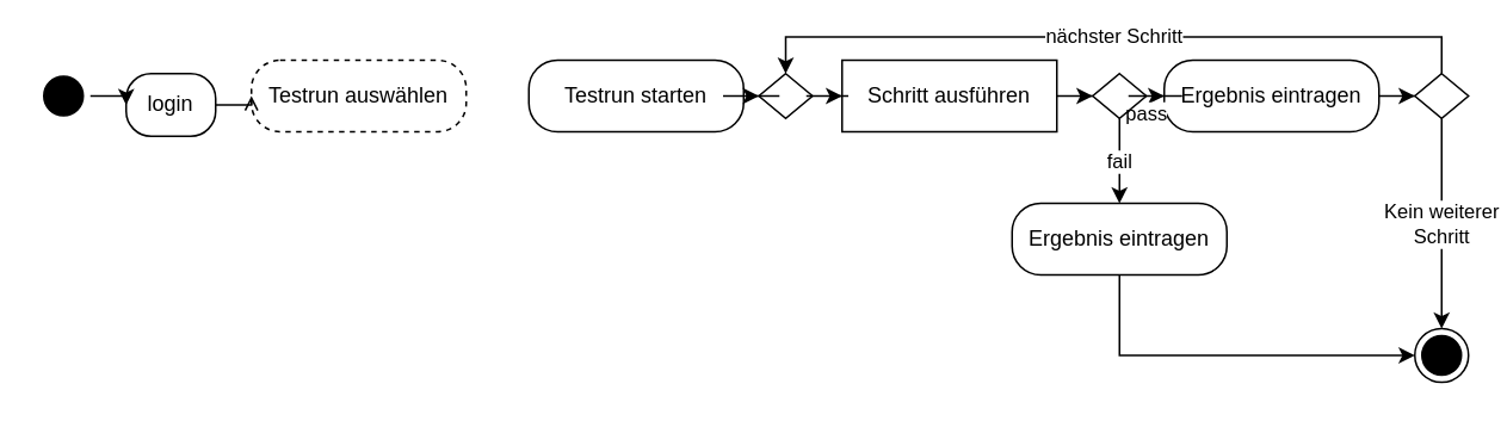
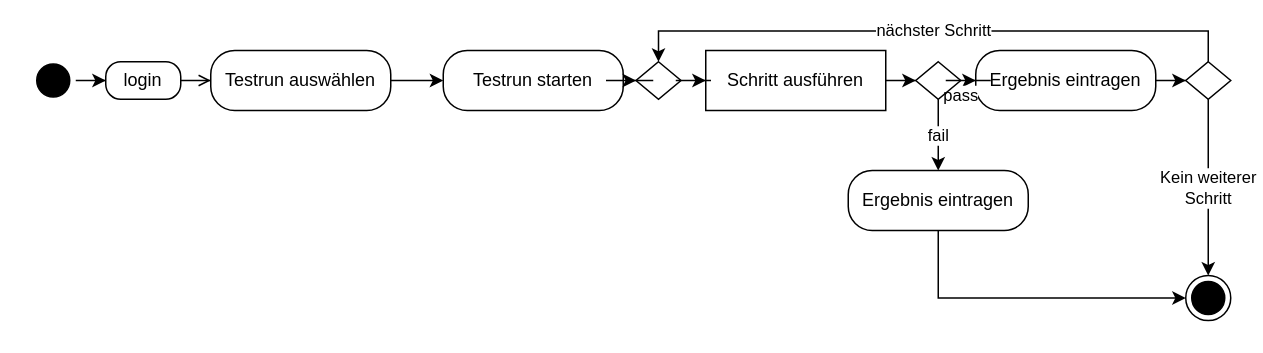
- <mxCell id="11" value="Testrun auswählen" style="rounded=1;whiteSpace=wrap;html=1;arcSize=40;fontColor=#000000;fillColor=none;dashed=1;" vertex="1" parent="1"><mxGeometry x="140" y="33" width="120" height="40" as="geometry" /></mxCell>
+ <mxCell id="11" value="Testrun auswählen" style="rounded=1;whiteSpace=wrap;html=1;arcSize=40;fontColor=#000000;fillColor=none;" vertex="1" parent="1"><mxGeometry x="140" y="33" width="120" height="40" as="geometry" /></mxCell>
+ <mxCell id="10" style="edgeStyle=orthogonalEdgeStyle;rounded=0;orthogonalLoop=1;jettySize=auto;html=1;entryX=0;entryY=0.5;entryDx=0;entryDy=0;" edge="1" parent="1" source="11" target="7"><mxGeometry relative="1" as="geometry" /></mxCell>
- <mxCell id="5" value="login" style="rounded=1;whiteSpace=wrap;html=1;arcSize=40;fontColor=#000000;fillColor=none;" vertex="1" parent="1"><mxGeometry x="70" y="40.5" width="50" height="35" as="geometry" /></mxCell>
+ <mxCell id="5" value="login" style="rounded=1;whiteSpace=wrap;html=1;arcSize=40;fontColor=#000000;fillColor=none;" vertex="1" parent="1"><mxGeometry x="70" y="40.5" width="50" height="25" as="geometry" /></mxCell>
